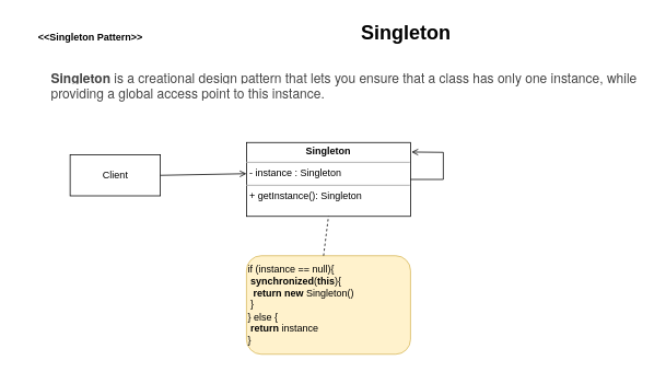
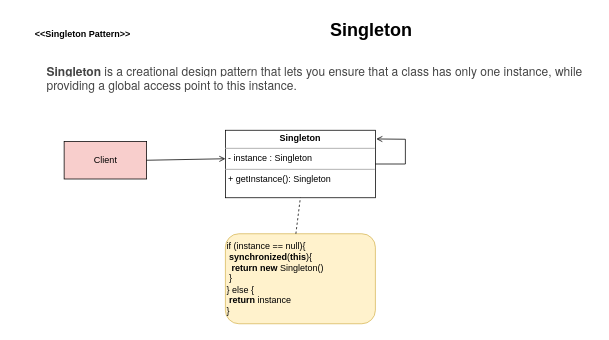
- <mxCell id="5" value="Client" style="html=1;" parent="1" vertex="1"><mxGeometry x="85" y="188" width="110" height="50" as="geometry" /></mxCell>
+ <mxCell id="5" value="Client" style="html=1;fillColor=#f8cecc;" parent="1" vertex="1"><mxGeometry x="85" y="188" width="110" height="50" as="geometry" /></mxCell>
